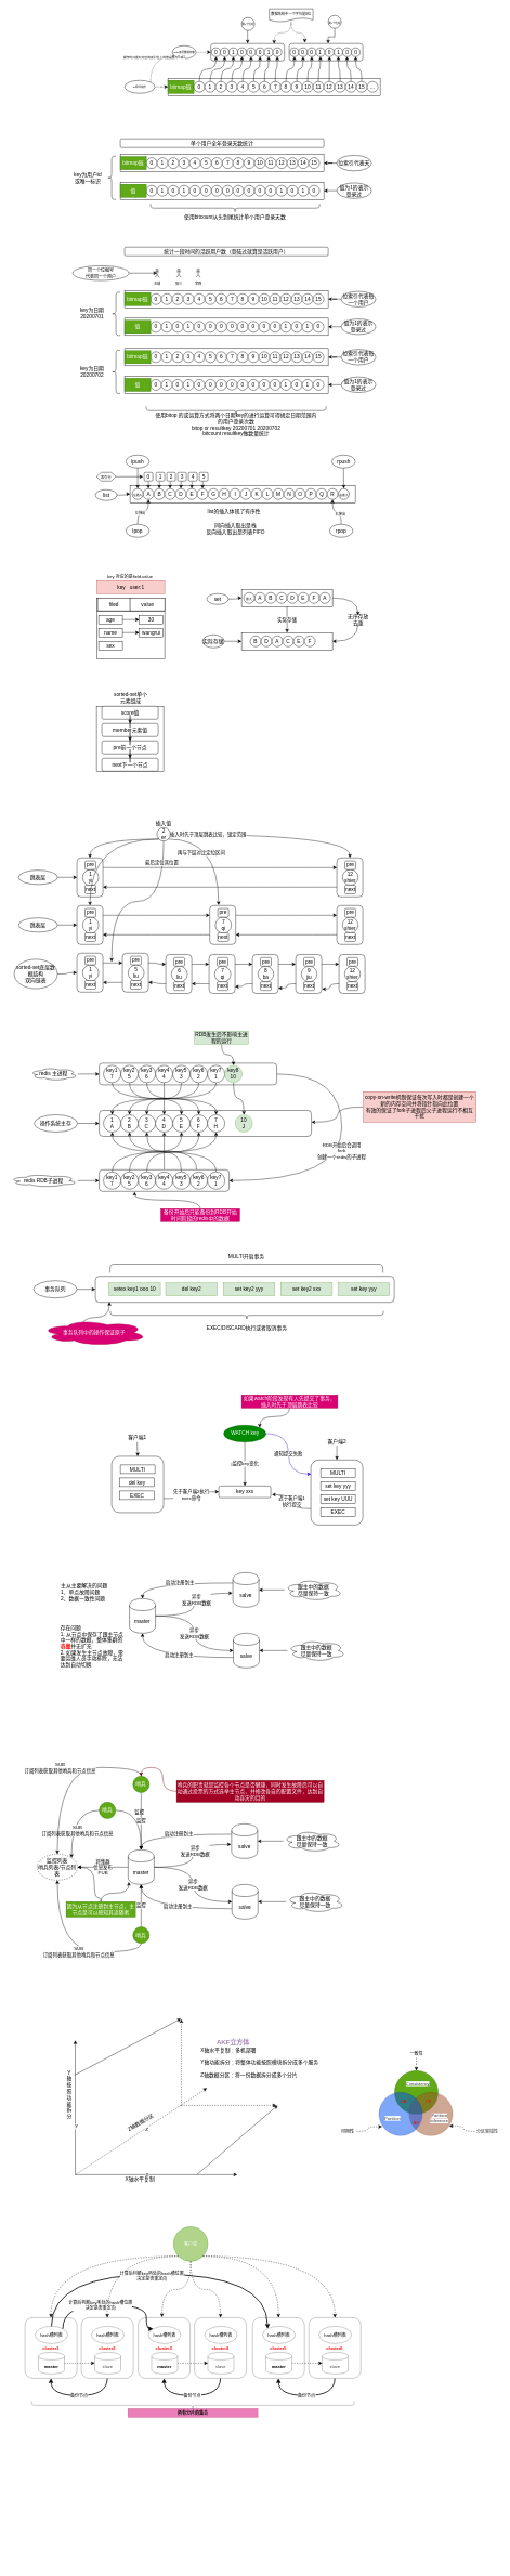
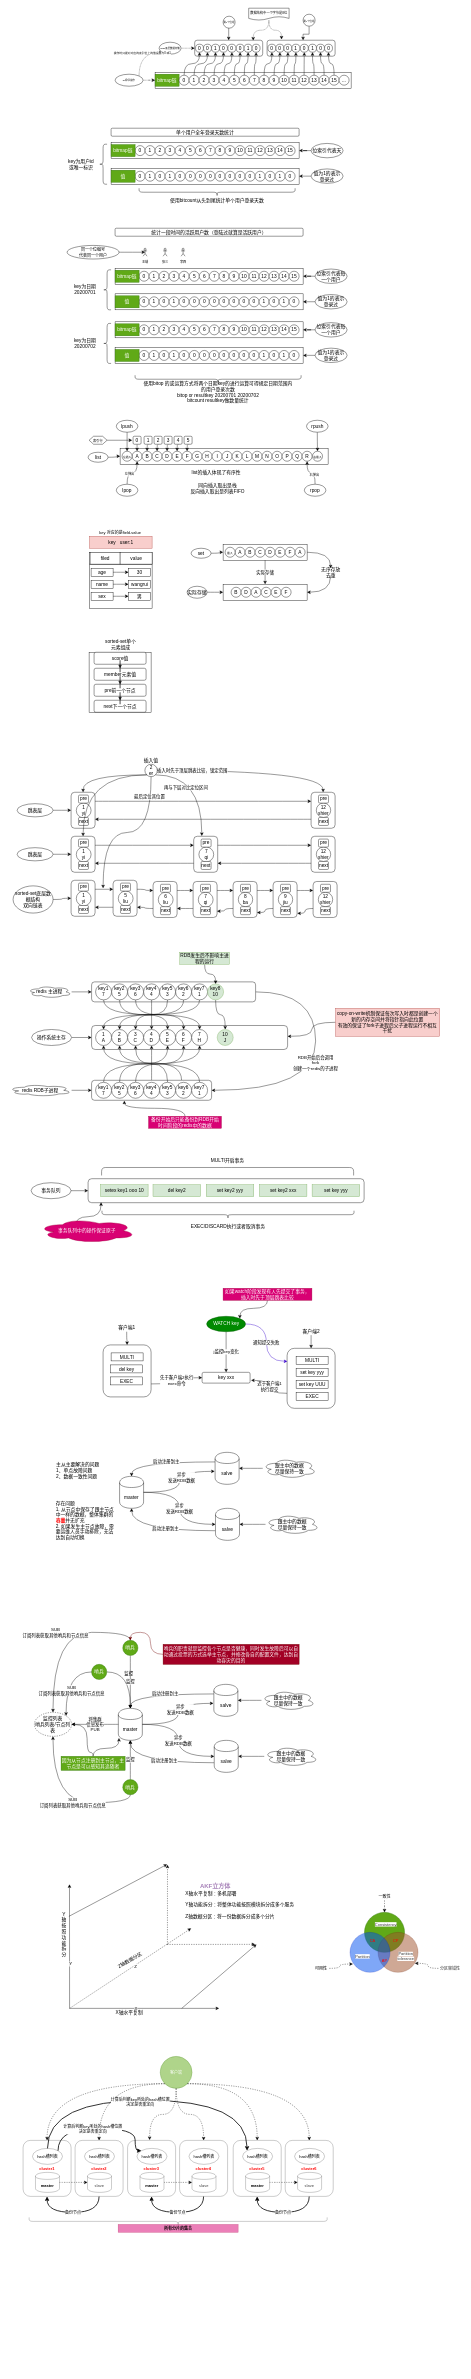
+ <mxCell id="281" value="" style="edgeStyle=orthogonalEdgeStyle;curved=1;rounded=0;orthogonalLoop=1;jettySize=auto;html=1;" parent="267" source="279" target="280" edge="1"><mxGeometry relative="1" as="geometry" /></mxCell>
+ <mxCell id="280" value="男" style="rounded=0;whiteSpace=wrap;html=1;" parent="267" vertex="1"><mxGeometry x="98" y="160" width="55" height="20" as="geometry" /></mxCell>
